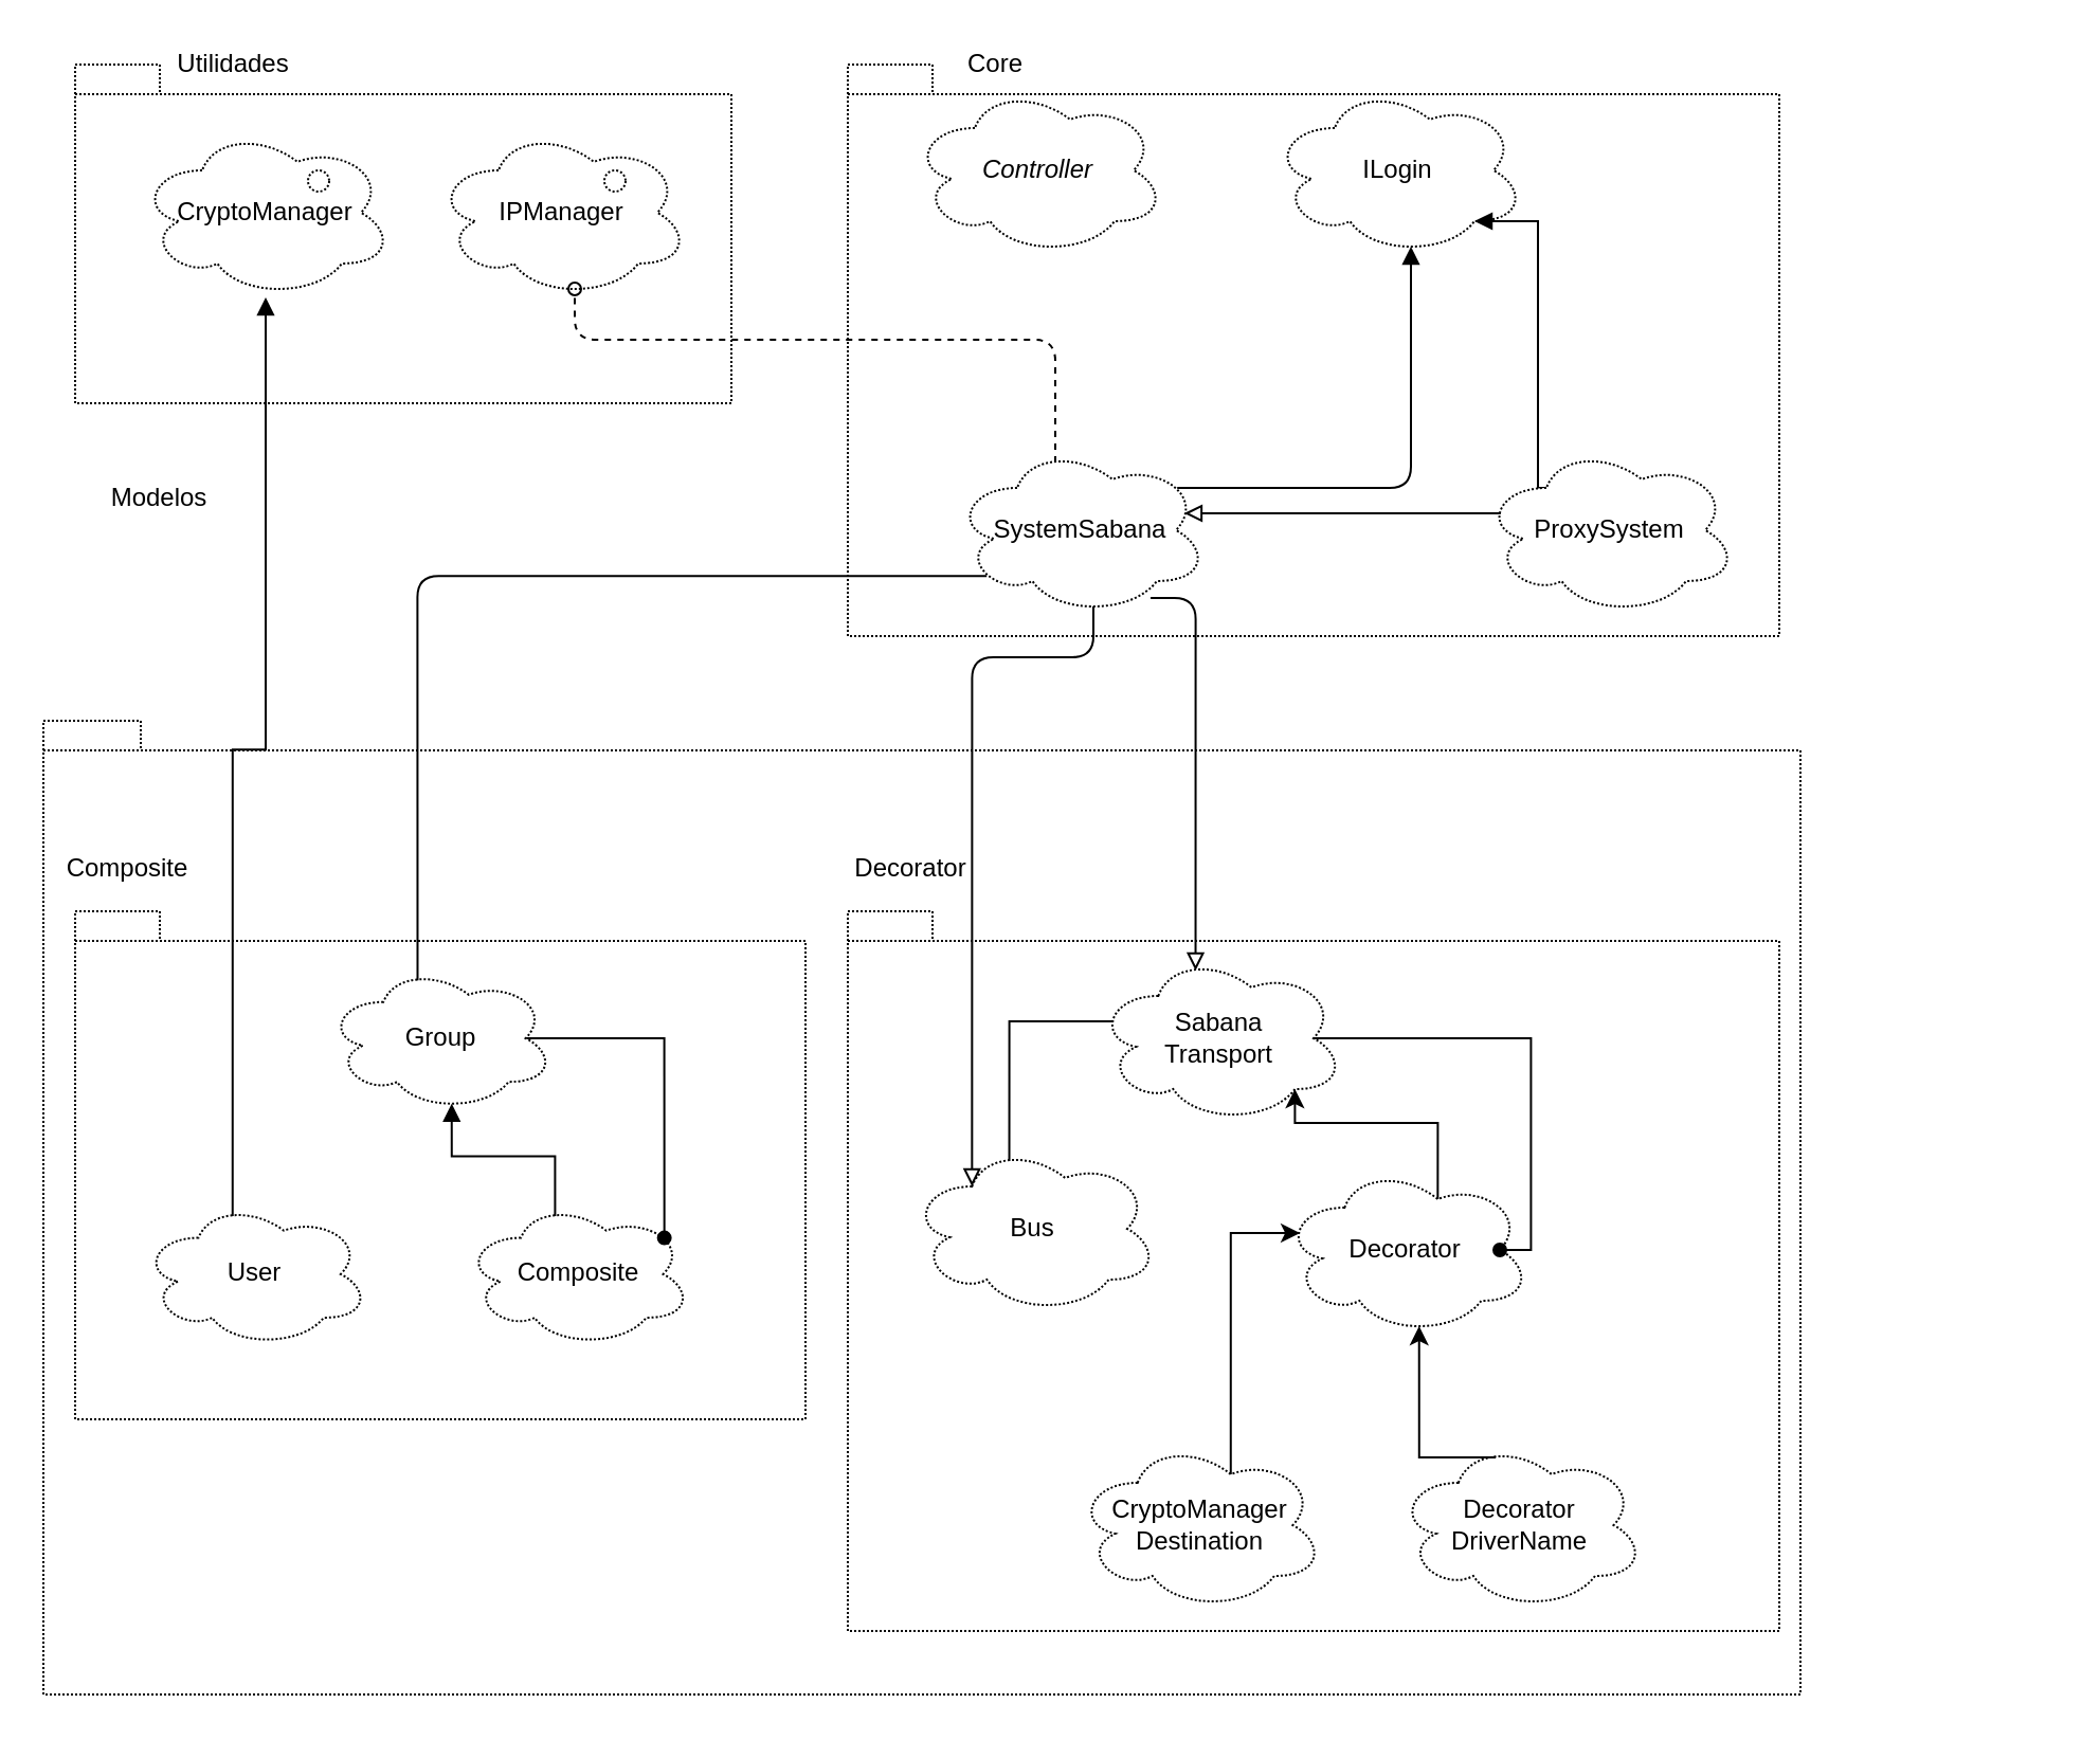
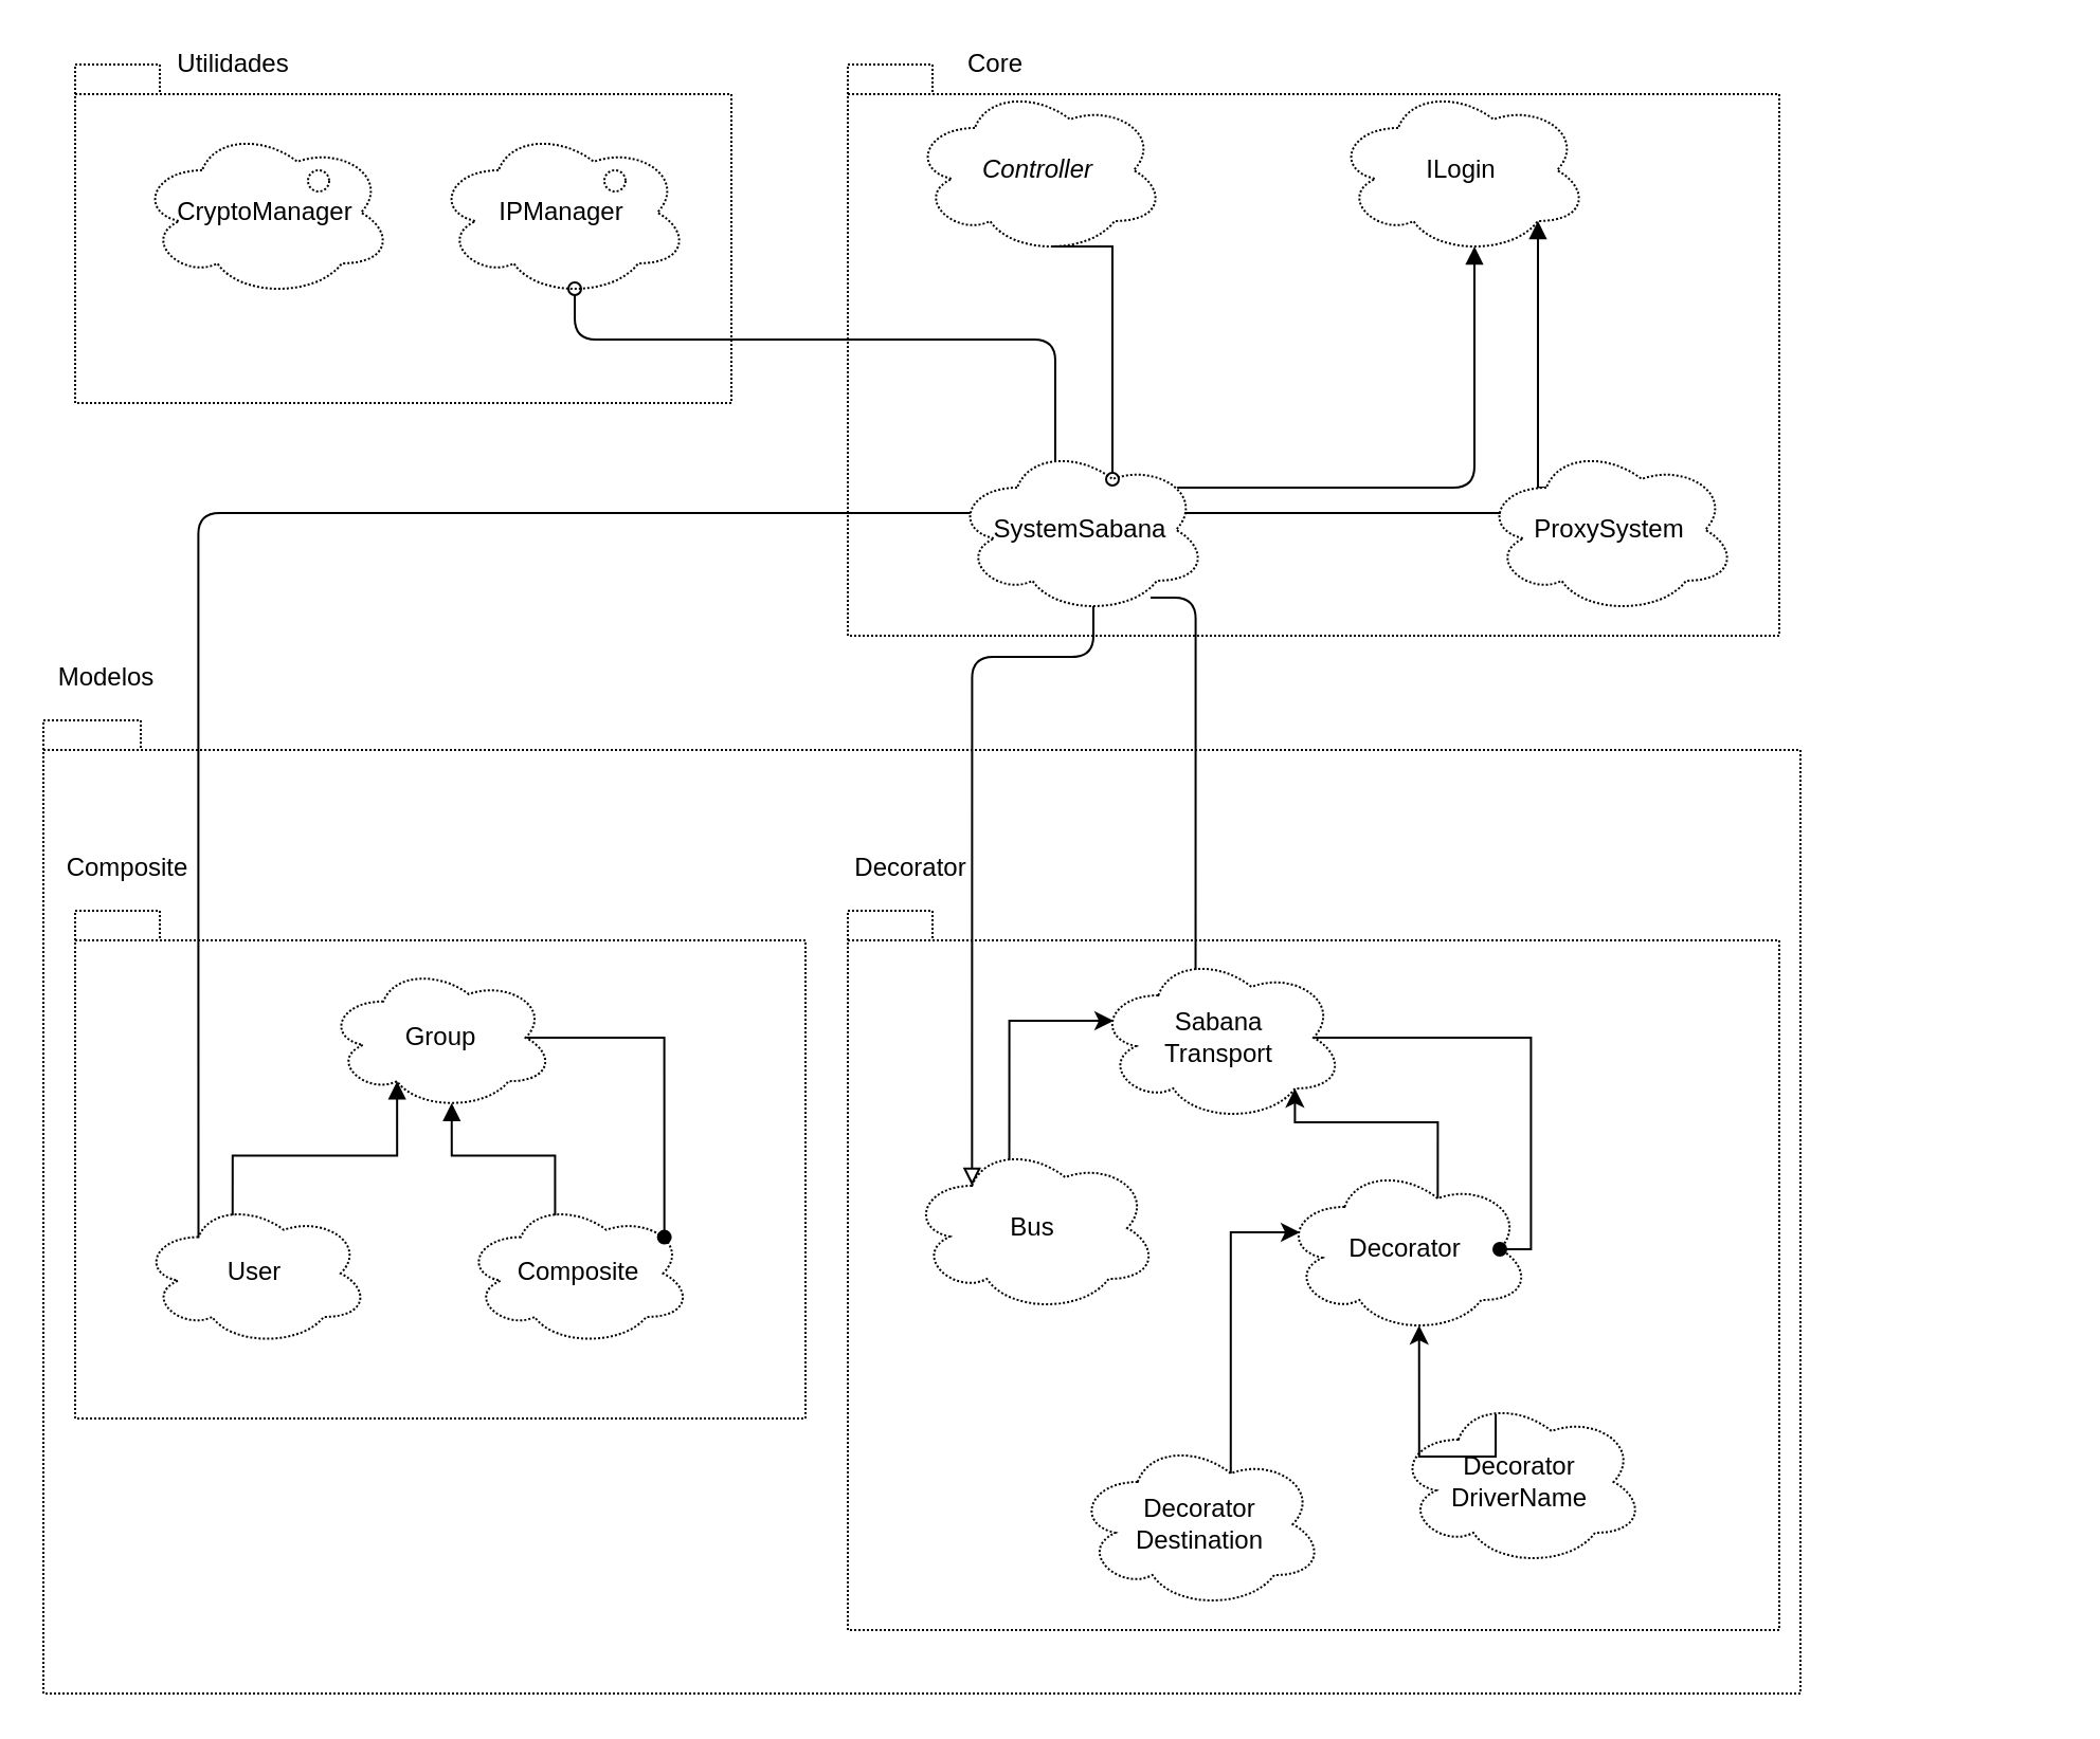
- <mxCell id="35" value="ILogin" style="ellipse;shape=cloud;whiteSpace=wrap;html=1;dashed=1;dashPattern=1 1;" vertex="1" parent="1"><mxGeometry x="600" y="40" width="120" height="80" as="geometry" /></mxCell>
+ <mxCell id="35" value="ILogin" style="ellipse;shape=cloud;whiteSpace=wrap;html=1;dashed=1;dashPattern=1 1;" vertex="1" parent="1"><mxGeometry x="630" y="40" width="120" height="80" as="geometry" /></mxCell>
+ <mxCell id="46" style="edgeStyle=orthogonalEdgeStyle;rounded=0;orthogonalLoop=1;jettySize=auto;html=1;exitX=0.55;exitY=0.95;exitDx=0;exitDy=0;exitPerimeter=0;entryX=0.625;entryY=0.2;entryDx=0;entryDy=0;entryPerimeter=0;endArrow=oval;endFill=0;" edge="1" parent="1" source="34" target="44"><mxGeometry relative="1" as="geometry"><Array as="points"><mxPoint x="525" y="116" /></Array></mxGeometry></mxCell>
- <mxCell id="42" style="edgeStyle=orthogonalEdgeStyle;rounded=1;orthogonalLoop=1;jettySize=auto;html=1;exitX=0.4;exitY=0.1;exitDx=0;exitDy=0;exitPerimeter=0;entryX=0.55;entryY=0.95;entryDx=0;entryDy=0;entryPerimeter=0;endArrow=oval;endFill=0;dashed=1;" edge="1" parent="1" source="44" target="7"><mxGeometry relative="1" as="geometry"><Array as="points"><mxPoint x="498" y="160" /><mxPoint x="271" y="160" /></Array></mxGeometry></mxCell>
+ <mxCell id="42" style="edgeStyle=orthogonalEdgeStyle;rounded=1;orthogonalLoop=1;jettySize=auto;html=1;exitX=0.4;exitY=0.1;exitDx=0;exitDy=0;exitPerimeter=0;entryX=0.55;entryY=0.95;entryDx=0;entryDy=0;entryPerimeter=0;endArrow=oval;endFill=0;" edge="1" parent="1" source="44" target="7"><mxGeometry relative="1" as="geometry"><Array as="points"><mxPoint x="498" y="160" /><mxPoint x="271" y="160" /></Array></mxGeometry></mxCell>
- <mxCell id="50" value="Modelos" style="text;html=1;strokeColor=none;fillColor=none;align=center;verticalAlign=middle;whiteSpace=wrap;rounded=0;dashed=1;dashPattern=1 1;" vertex="1" parent="1"><mxGeometry x="55" y="225" width="40" height="20" as="geometry" /></mxCell>
+ <mxCell id="50" value="Modelos" style="text;html=1;strokeColor=none;fillColor=none;align=center;verticalAlign=middle;whiteSpace=wrap;rounded=0;dashed=1;dashPattern=1 1;" vertex="1" parent="1"><mxGeometry x="30" y="310" width="40" height="20" as="geometry" /></mxCell>
+ <mxCell id="39" style="edgeStyle=orthogonalEdgeStyle;rounded=1;orthogonalLoop=1;jettySize=auto;html=1;exitX=0.07;exitY=0.4;exitDx=0;exitDy=0;exitPerimeter=0;entryX=0.25;entryY=0.25;entryDx=0;entryDy=0;entryPerimeter=0;endArrow=none;endFill=0;" edge="1" parent="1" source="44" target="28"><mxGeometry relative="1" as="geometry" /></mxCell>
- <mxCell id="45" style="edgeStyle=orthogonalEdgeStyle;rounded=0;orthogonalLoop=1;jettySize=auto;html=1;exitX=0.07;exitY=0.4;exitDx=0;exitDy=0;exitPerimeter=0;entryX=0.908;entryY=0.4;entryDx=0;entryDy=0;entryPerimeter=0;endArrow=block;endFill=0;" edge="1" parent="1" source="37" target="44"><mxGeometry relative="1" as="geometry"><Array as="points" /></mxGeometry></mxCell>
+ <mxCell id="45" style="edgeStyle=orthogonalEdgeStyle;rounded=0;orthogonalLoop=1;jettySize=auto;html=1;exitX=0.07;exitY=0.4;exitDx=0;exitDy=0;exitPerimeter=0;entryX=0.908;entryY=0.4;entryDx=0;entryDy=0;entryPerimeter=0;endArrow=none;endFill=0;" edge="1" parent="1" source="37" target="44"><mxGeometry relative="1" as="geometry"><Array as="points" /></mxGeometry></mxCell>
- <mxCell id="38" style="edgeStyle=orthogonalEdgeStyle;rounded=1;orthogonalLoop=1;jettySize=auto;html=1;exitX=0.13;exitY=0.77;exitDx=0;exitDy=0;exitPerimeter=0;entryX=0.4;entryY=0.1;entryDx=0;entryDy=0;entryPerimeter=0;endArrow=none;endFill=0;" edge="1" parent="1" source="44" target="31"><mxGeometry relative="1" as="geometry" /></mxCell>
- <mxCell id="32" style="edgeStyle=orthogonalEdgeStyle;rounded=0;orthogonalLoop=1;jettySize=auto;html=1;exitX=0.4;exitY=0.1;exitDx=0;exitDy=0;exitPerimeter=0;endArrow=block;endFill=1;" edge="1" parent="26" source="28" target="10"><mxGeometry relative="1" as="geometry" /></mxCell>
+ <mxCell id="32" style="edgeStyle=orthogonalEdgeStyle;rounded=0;orthogonalLoop=1;jettySize=auto;html=1;exitX=0.4;exitY=0.1;exitDx=0;exitDy=0;exitPerimeter=0;entryX=0.31;entryY=0.8;entryDx=0;entryDy=0;entryPerimeter=0;endArrow=block;endFill=1;" edge="1" parent="26" source="28" target="31"><mxGeometry relative="1" as="geometry" /></mxCell>
- <mxCell id="40" style="edgeStyle=orthogonalEdgeStyle;rounded=1;orthogonalLoop=1;jettySize=auto;html=1;exitX=0.775;exitY=0.9;exitDx=0;exitDy=0;exitPerimeter=0;entryX=0.4;entryY=0.1;entryDx=0;entryDy=0;entryPerimeter=0;endArrow=block;endFill=0;" edge="1" parent="1" source="44" target="20"><mxGeometry relative="1" as="geometry"><Array as="points"><mxPoint x="564" y="282" /></Array></mxGeometry></mxCell>
+ <mxCell id="40" style="edgeStyle=orthogonalEdgeStyle;rounded=1;orthogonalLoop=1;jettySize=auto;html=1;exitX=0.775;exitY=0.9;exitDx=0;exitDy=0;exitPerimeter=0;entryX=0.4;entryY=0.1;entryDx=0;entryDy=0;entryPerimeter=0;endArrow=none;endFill=0;" edge="1" parent="1" source="44" target="20"><mxGeometry relative="1" as="geometry"><Array as="points"><mxPoint x="564" y="282" /></Array></mxGeometry></mxCell>
- <mxCell id="24" style="edgeStyle=orthogonalEdgeStyle;rounded=0;orthogonalLoop=1;jettySize=auto;html=1;exitX=0.4;exitY=0.1;exitDx=0;exitDy=0;exitPerimeter=0;entryX=0.07;entryY=0.4;entryDx=0;entryDy=0;entryPerimeter=0;endArrow=none;" edge="1" parent="14" source="16" target="20"><mxGeometry relative="1" as="geometry"><Array as="points"><mxPoint x="76.267" y="52" /></Array></mxGeometry></mxCell>
+ <mxCell id="24" style="edgeStyle=orthogonalEdgeStyle;rounded=0;orthogonalLoop=1;jettySize=auto;html=1;exitX=0.4;exitY=0.1;exitDx=0;exitDy=0;exitPerimeter=0;entryX=0.07;entryY=0.4;entryDx=0;entryDy=0;entryPerimeter=0;" edge="1" parent="14" source="16" target="20"><mxGeometry relative="1" as="geometry"><Array as="points"><mxPoint x="76.267" y="52" /></Array></mxGeometry></mxCell>
- <mxCell id="18" value="&lt;div&gt;CryptoManager&lt;/div&gt;&lt;div&gt;Destination&lt;/div&gt;" style="ellipse;shape=cloud;whiteSpace=wrap;html=1;dashed=1;dashPattern=1 1;" vertex="1" parent="14"><mxGeometry x="107.556" y="250" width="117.333" height="80" as="geometry" /></mxCell>
+ <mxCell id="18" value="&lt;div&gt;Decorator&lt;/div&gt;&lt;div&gt;Destination&lt;/div&gt;" style="ellipse;shape=cloud;whiteSpace=wrap;html=1;dashed=1;dashPattern=1 1;" vertex="1" parent="14"><mxGeometry x="107.556" y="250" width="117.333" height="80" as="geometry" /></mxCell>
- <mxCell id="19" value="&lt;div&gt;Decorator&lt;/div&gt;&lt;div&gt;DriverName&lt;/div&gt;" style="ellipse;shape=cloud;whiteSpace=wrap;html=1;dashed=1;dashPattern=1 1;" vertex="1" parent="14"><mxGeometry x="259.111" y="250" width="117.333" height="80" as="geometry" /></mxCell>
+ <mxCell id="19" value="&lt;div&gt;Decorator&lt;/div&gt;&lt;div&gt;DriverName&lt;/div&gt;" style="ellipse;shape=cloud;whiteSpace=wrap;html=1;dashed=1;dashPattern=1 1;" vertex="1" parent="14"><mxGeometry x="259.111" y="230" width="117.333" height="80" as="geometry" /></mxCell>
